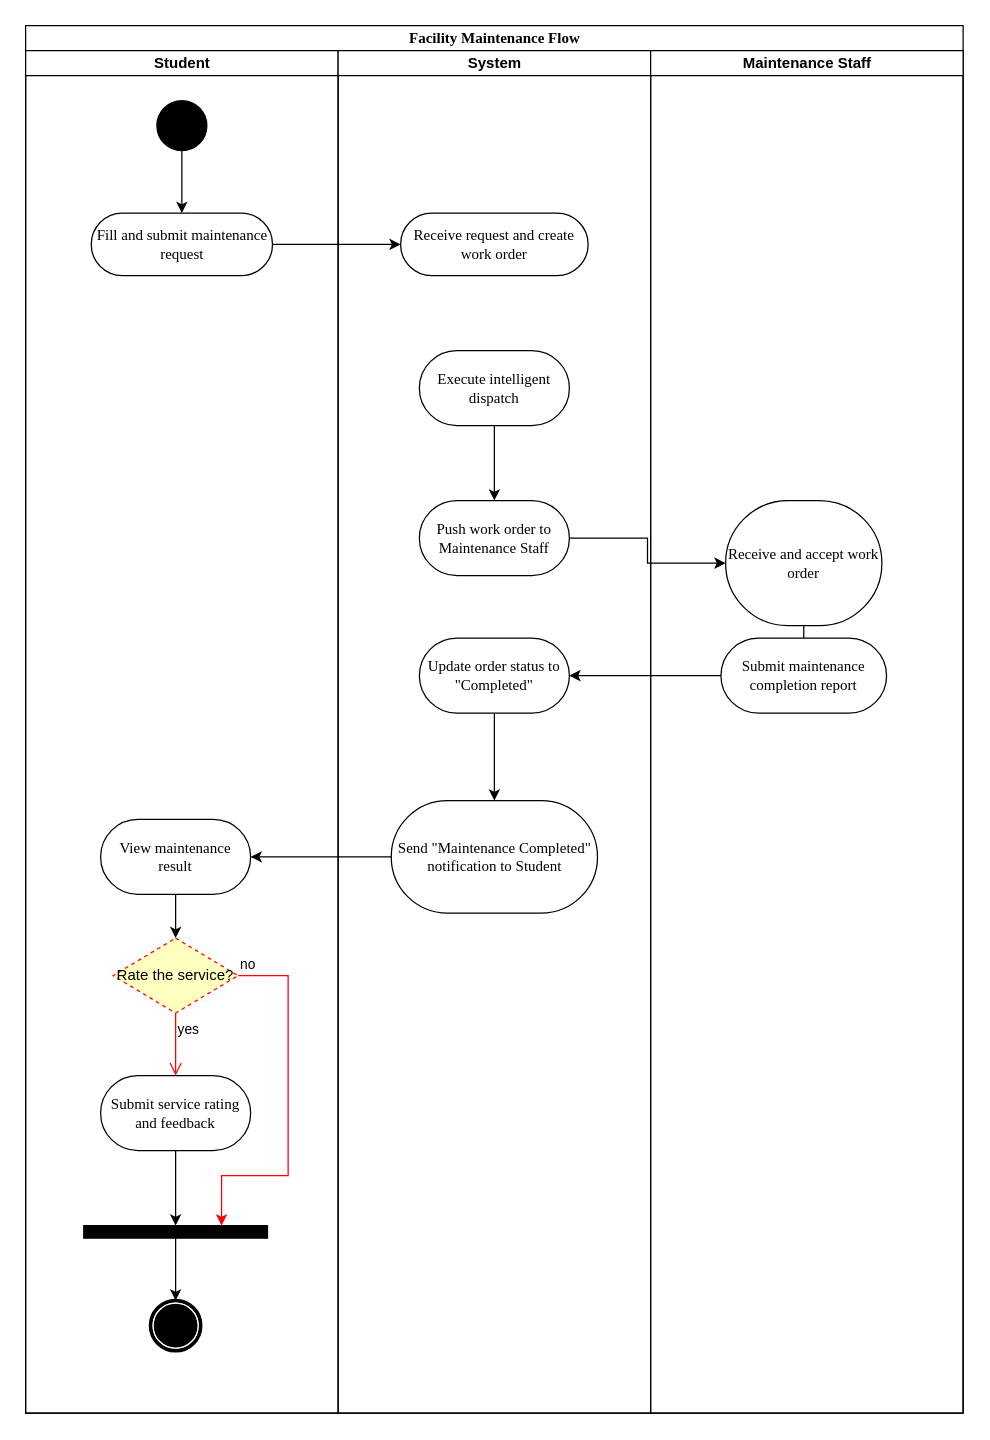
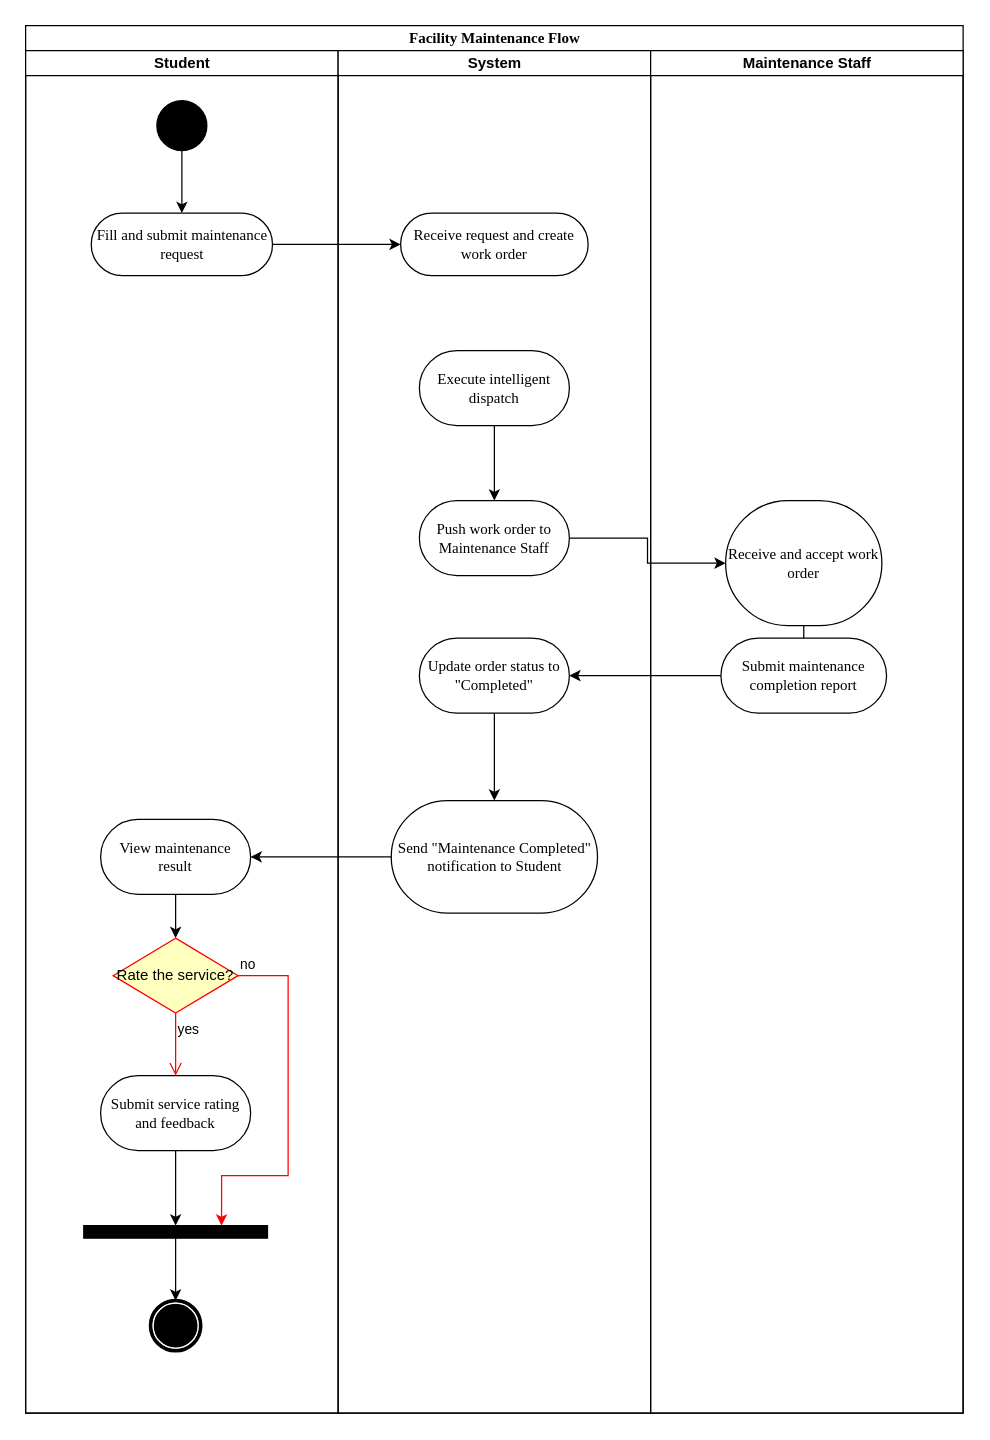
- <mxCell id="9" value="Rate the service?" style="rhombus;whiteSpace=wrap;html=1;fontColor=#000000;fillColor=#ffffc0;strokeColor=light-dark(#FF0000,#FFFFFF);dashed=1;" vertex="1" parent="3"><mxGeometry x="70" y="710" width="100" height="60" as="geometry" /></mxCell>
+ <mxCell id="9" value="Rate the service?" style="rhombus;whiteSpace=wrap;html=1;fontColor=#000000;fillColor=#ffffc0;strokeColor=light-dark(#FF0000,#FFFFFF);" vertex="1" parent="3"><mxGeometry x="70" y="710" width="100" height="60" as="geometry" /></mxCell>
